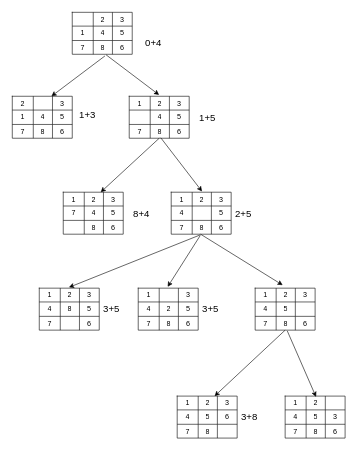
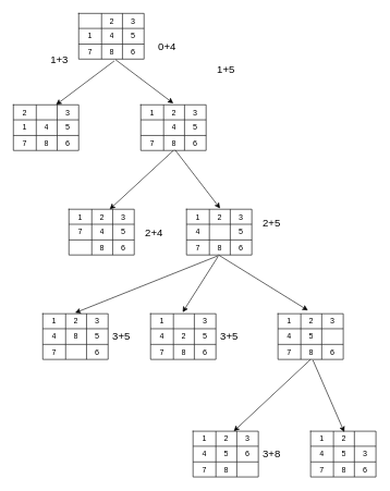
- <mxCell id="142" value="1+3" style="text;html=1;align=center;verticalAlign=middle;resizable=0;points=[];autosize=1;strokeColor=none;fillColor=none;fontSize=16;" vertex="1" parent="1"><mxGeometry x="125" y="180" width="40" height="20" as="geometry" /></mxCell>
+ <mxCell id="142" value="1+3" style="text;html=1;align=center;verticalAlign=middle;resizable=0;points=[];autosize=1;strokeColor=none;fillColor=none;fontSize=16;" vertex="1" parent="1"><mxGeometry x="70" y="80" width="40" height="20" as="geometry" /></mxCell>
- <mxCell id="143" value="1+5" style="text;html=1;align=center;verticalAlign=middle;resizable=0;points=[];autosize=1;strokeColor=none;fillColor=none;fontSize=16;" vertex="1" parent="1"><mxGeometry x="325" y="185" width="40" height="20" as="geometry" /></mxCell>
+ <mxCell id="143" value="1+5" style="text;html=1;align=center;verticalAlign=middle;resizable=0;points=[];autosize=1;strokeColor=none;fillColor=none;fontSize=16;" vertex="1" parent="1"><mxGeometry x="325" y="95" width="40" height="20" as="geometry" /></mxCell>
- <mxCell id="144" value="8+4" style="text;html=1;align=center;verticalAlign=middle;resizable=0;points=[];autosize=1;strokeColor=none;fillColor=none;fontSize=16;" vertex="1" parent="1"><mxGeometry x="215" y="345" width="40" height="20" as="geometry" /></mxCell>
+ <mxCell id="144" value="2+4" style="text;html=1;align=center;verticalAlign=middle;resizable=0;points=[];autosize=1;strokeColor=none;fillColor=none;fontSize=16;" vertex="1" parent="1"><mxGeometry x="215" y="345" width="40" height="20" as="geometry" /></mxCell>
- <mxCell id="145" value="2+5" style="text;html=1;align=center;verticalAlign=middle;resizable=0;points=[];autosize=1;strokeColor=none;fillColor=none;fontSize=16;" vertex="1" parent="1"><mxGeometry x="385" y="345" width="40" height="20" as="geometry" /></mxCell>
+ <mxCell id="145" value="2+5" style="text;html=1;align=center;verticalAlign=middle;resizable=0;points=[];autosize=1;strokeColor=none;fillColor=none;fontSize=16;" vertex="1" parent="1"><mxGeometry x="395" y="330" width="40" height="20" as="geometry" /></mxCell>
